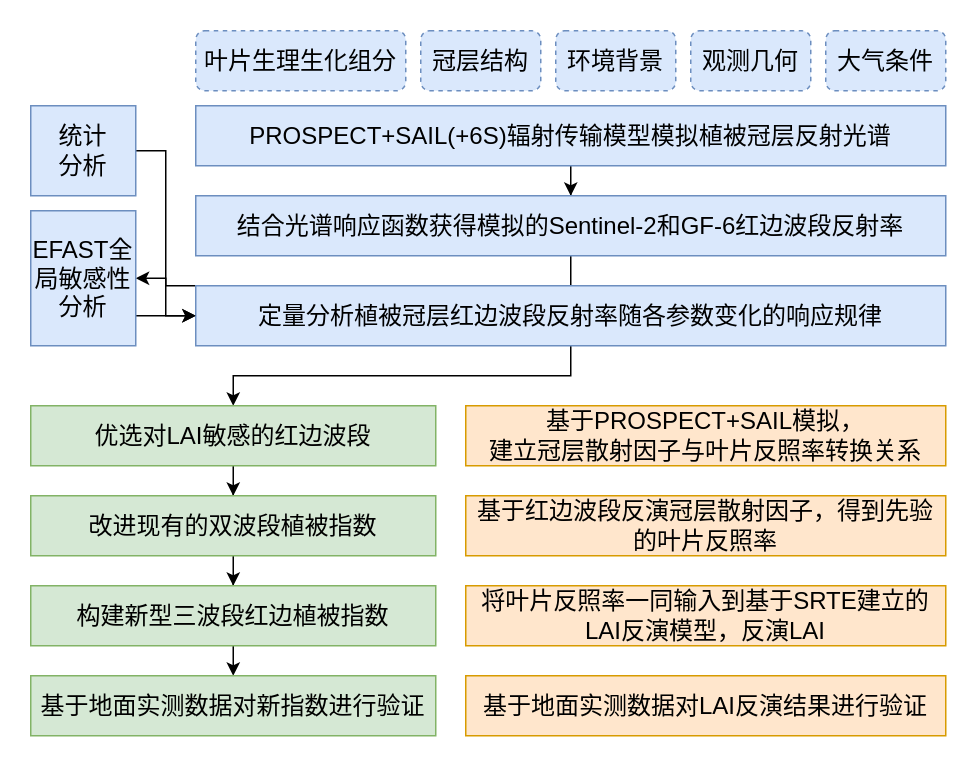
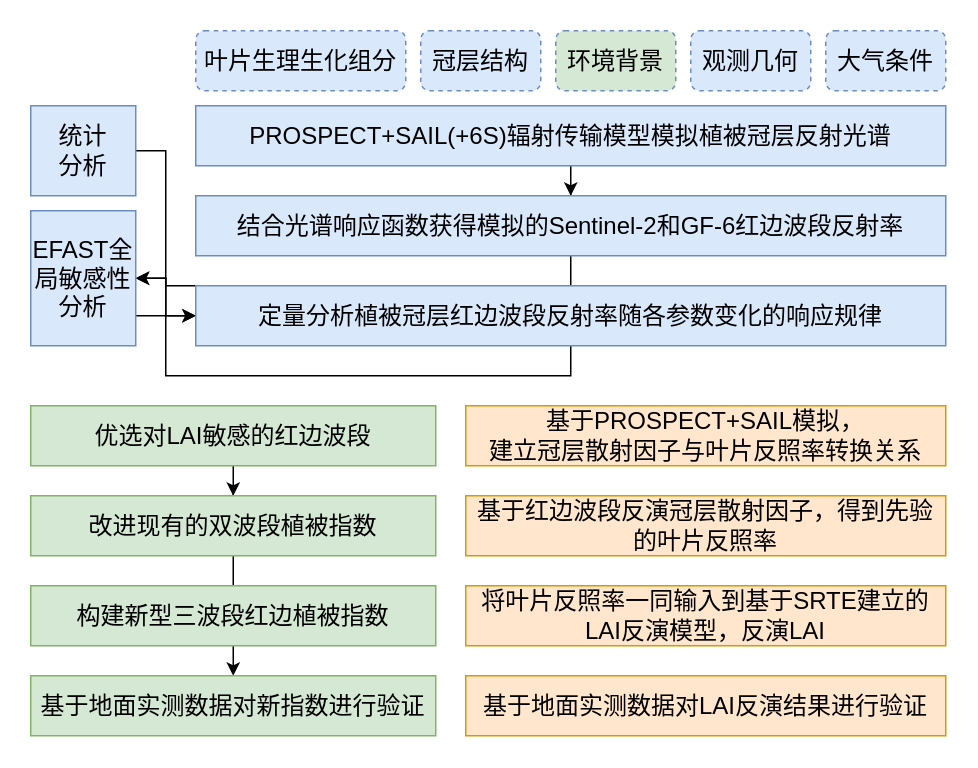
- <mxCell id="6" value="环境背景" style="rounded=1;whiteSpace=wrap;html=1;fontSize=16;fillColor=#dae8fc;strokeColor=#6c8ebf;dashed=1;" parent="1" vertex="1"><mxGeometry x="370" y="20" width="80" height="40" as="geometry" /></mxCell>
+ <mxCell id="6" value="环境背景" style="rounded=1;whiteSpace=wrap;html=1;fontSize=16;fillColor=#d5e8d4;strokeColor=#6c8ebf;dashed=1;" parent="1" vertex="1"><mxGeometry x="370" y="20" width="80" height="40" as="geometry" /></mxCell>
- <mxCell id="13" style="edgeStyle=orthogonalEdgeStyle;rounded=0;orthogonalLoop=1;jettySize=auto;html=1;exitX=0.5;exitY=1;exitDx=0;exitDy=0;fontSize=16;" parent="1" source="14" target="18" edge="1"><mxGeometry relative="1" as="geometry" /></mxCell>
+ <mxCell id="13" style="edgeStyle=orthogonalEdgeStyle;rounded=0;orthogonalLoop=1;jettySize=auto;html=1;exitX=0.5;exitY=1;exitDx=0;exitDy=0;fontSize=16;" parent="1" source="14" target="16" edge="1"><mxGeometry relative="1" as="geometry" /></mxCell>
- <mxCell id="19" style="edgeStyle=orthogonalEdgeStyle;rounded=0;orthogonalLoop=1;jettySize=auto;html=1;exitX=0.5;exitY=1;exitDx=0;exitDy=0;" edge="1" parent="1" source="20" target="22"><mxGeometry relative="1" as="geometry" /></mxCell>
+ <mxCell id="19" style="edgeStyle=orthogonalEdgeStyle;rounded=0;orthogonalLoop=1;jettySize=auto;html=1;exitX=0.5;exitY=1;exitDx=0;exitDy=0;endArrow=none;" edge="1" parent="1" source="20" target="22"><mxGeometry relative="1" as="geometry" /></mxCell>
